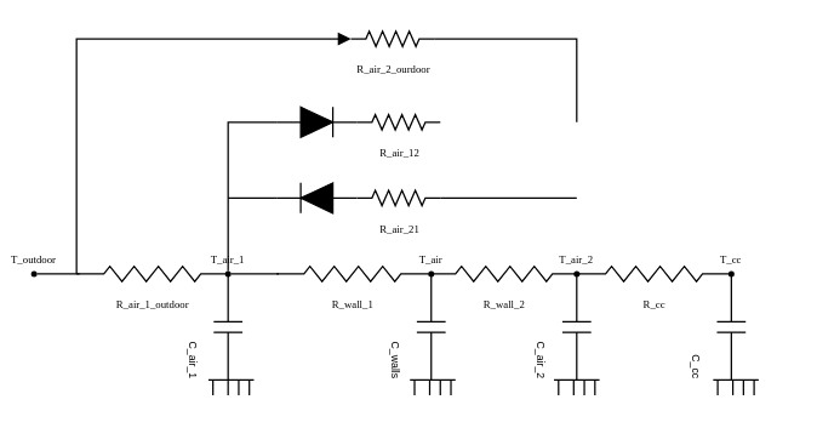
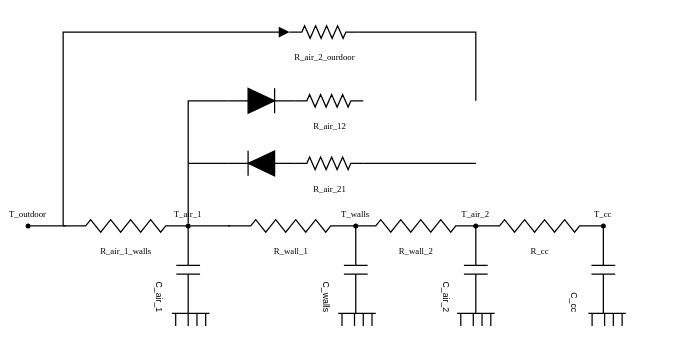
- <mxCell id="18" value="&lt;font style=&quot;font-size: 7px&quot;&gt;T_air&lt;/font&gt;" style="ellipse;whiteSpace=wrap;html=1;rounded=1;shadow=0;comic=0;labelBackgroundColor=none;strokeColor=none;strokeWidth=2;fillColor=#000000;fontFamily=Verdana;fontSize=12;align=center;labelPosition=center;verticalLabelPosition=top;verticalAlign=bottom;" vertex="1" parent="2"><mxGeometry x="262" y="158" width="4" height="4" as="geometry" /></mxCell>
+ <mxCell id="18" value="&lt;font style=&quot;font-size: 7px&quot;&gt;T_walls&lt;/font&gt;" style="ellipse;whiteSpace=wrap;html=1;rounded=1;shadow=0;comic=0;labelBackgroundColor=none;strokeColor=none;strokeWidth=2;fillColor=#000000;fontFamily=Verdana;fontSize=12;align=center;labelPosition=center;verticalLabelPosition=top;verticalAlign=bottom;" vertex="1" parent="2"><mxGeometry x="262" y="158" width="4" height="4" as="geometry" /></mxCell>
- <mxCell id="15" value="&lt;font style=&quot;font-size: 7px&quot;&gt;R_air_1_outdoor&lt;/font&gt;" style="verticalLabelPosition=bottom;shadow=0;dashed=0;align=center;html=1;verticalAlign=top;strokeWidth=1;shape=mxgraph.electrical.resistors.resistor_2;rounded=1;comic=0;labelBackgroundColor=none;fontFamily=Verdana;fontSize=12;" vertex="1" parent="3"><mxGeometry x="30" y="5" width="100" height="10" as="geometry" /></mxCell>
+ <mxCell id="15" value="&lt;font style=&quot;font-size: 7px&quot;&gt;R_air_1_walls&lt;/font&gt;" style="verticalLabelPosition=bottom;shadow=0;dashed=0;align=center;html=1;verticalAlign=top;strokeWidth=1;shape=mxgraph.electrical.resistors.resistor_2;rounded=1;comic=0;labelBackgroundColor=none;fontFamily=Verdana;fontSize=12;" vertex="1" parent="3"><mxGeometry x="30" y="5" width="100" height="10" as="geometry" /></mxCell>
